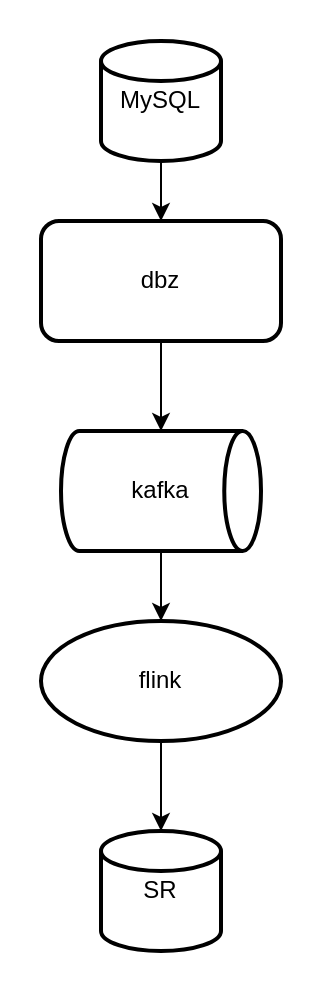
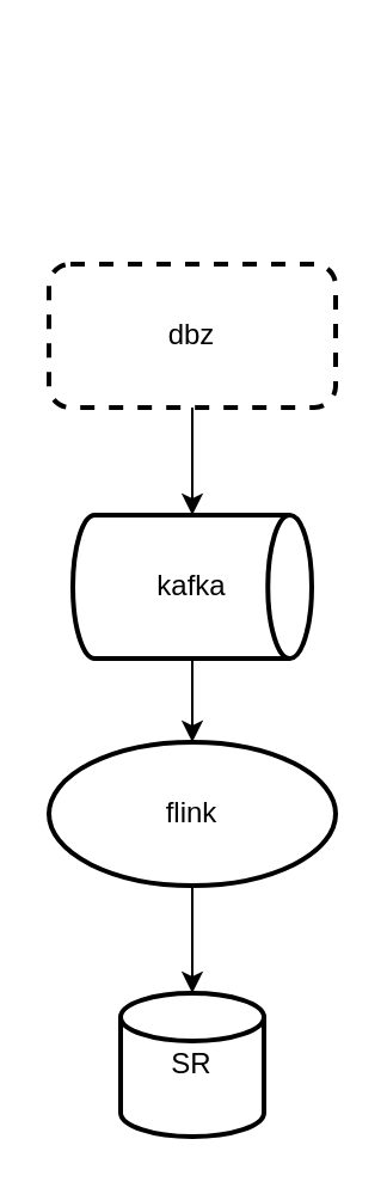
- <mxCell id="3" value="MySQL" style="strokeWidth=2;html=1;shape=mxgraph.flowchart.database;whiteSpace=wrap;" vertex="1" parent="1"><mxGeometry x="50" y="20" width="60" height="60" as="geometry" /></mxCell>
- <mxCell id="2" value="" style="edgeStyle=orthogonalEdgeStyle;rounded=0;orthogonalLoop=1;jettySize=auto;html=1;" edge="1" parent="1" source="3" target="5"><mxGeometry relative="1" as="geometry" /></mxCell>
- <mxCell id="5" value="dbz" style="rounded=1;whiteSpace=wrap;html=1;strokeWidth=2;" vertex="1" parent="1"><mxGeometry x="20" y="110" width="120" height="60" as="geometry" /></mxCell>
+ <mxCell id="5" value="dbz" style="rounded=1;whiteSpace=wrap;html=1;strokeWidth=2;dashed=1;" vertex="1" parent="1"><mxGeometry x="20" y="110" width="120" height="60" as="geometry" /></mxCell>
